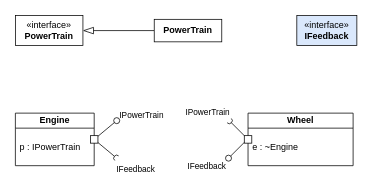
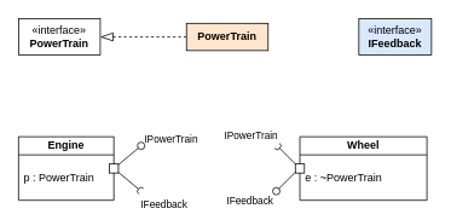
- <mxCell id="3" style="edgeStyle=orthogonalEdgeStyle;rounded=0;orthogonalLoop=1;jettySize=auto;html=1;entryX=1;entryY=0.5;entryDx=0;entryDy=0;endArrow=blockThin;endFill=0;dashed=0;endSize=12;" edge="1" parent="1" source="4" target="2"><mxGeometry relative="1" as="geometry" /></mxCell>
+ <mxCell id="3" style="edgeStyle=orthogonalEdgeStyle;rounded=0;orthogonalLoop=1;jettySize=auto;html=1;entryX=1;entryY=0.5;entryDx=0;entryDy=0;endArrow=blockThin;endFill=0;dashed=1;endSize=12;" edge="1" parent="1" source="4" target="2"><mxGeometry relative="1" as="geometry" /></mxCell>
- <mxCell id="4" value="&lt;b&gt;PowerTrain&lt;/b&gt;" style="fontStyle=0;html=1;whiteSpace=wrap;" vertex="1" parent="1"><mxGeometry x="205" y="25" width="90" height="30" as="geometry" /></mxCell>
+ <mxCell id="4" value="&lt;b&gt;PowerTrain&lt;/b&gt;" style="fontStyle=0;html=1;whiteSpace=wrap;fillColor=#ffe6cc;" vertex="1" parent="1"><mxGeometry x="205" y="25" width="90" height="30" as="geometry" /></mxCell>
- <mxCell id="7" value="p : IPowerTrain" style="text;html=1;strokeColor=none;fillColor=none;align=left;verticalAlign=middle;spacingLeft=4;spacingRight=4;overflow=hidden;rotatable=0;points=[[0,0.5],[1,0.5]];portConstraint=eastwest;whiteSpace=wrap;" vertex="1" parent="6"><mxGeometry y="20" width="105" height="50" as="geometry" /></mxCell>
+ <mxCell id="7" value="p : PowerTrain" style="text;html=1;strokeColor=none;fillColor=none;align=left;verticalAlign=middle;spacingLeft=4;spacingRight=4;overflow=hidden;rotatable=0;points=[[0,0.5],[1,0.5]];portConstraint=eastwest;whiteSpace=wrap;" vertex="1" parent="6"><mxGeometry y="20" width="105" height="50" as="geometry" /></mxCell>
- <mxCell id="9" value="e : ~Engine" style="text;html=1;strokeColor=none;fillColor=none;align=left;verticalAlign=middle;spacingLeft=4;spacingRight=4;overflow=hidden;rotatable=0;points=[[0,0.5],[1,0.5]];portConstraint=eastwest;whiteSpace=wrap;" vertex="1" parent="8"><mxGeometry y="20" width="140" height="50" as="geometry" /></mxCell>
+ <mxCell id="9" value="e : ~PowerTrain" style="text;html=1;strokeColor=none;fillColor=none;align=left;verticalAlign=middle;spacingLeft=4;spacingRight=4;overflow=hidden;rotatable=0;points=[[0,0.5],[1,0.5]];portConstraint=eastwest;whiteSpace=wrap;" vertex="1" parent="8"><mxGeometry y="20" width="140" height="50" as="geometry" /></mxCell>
